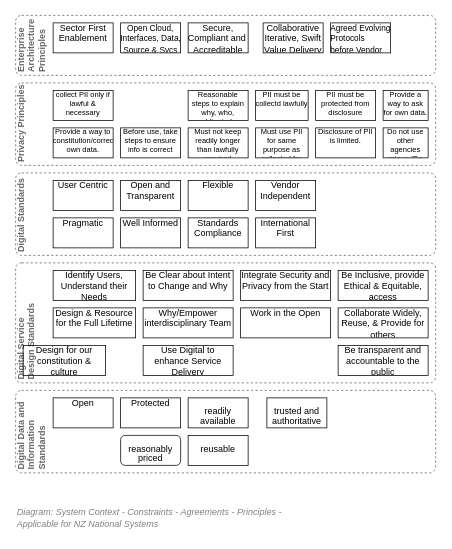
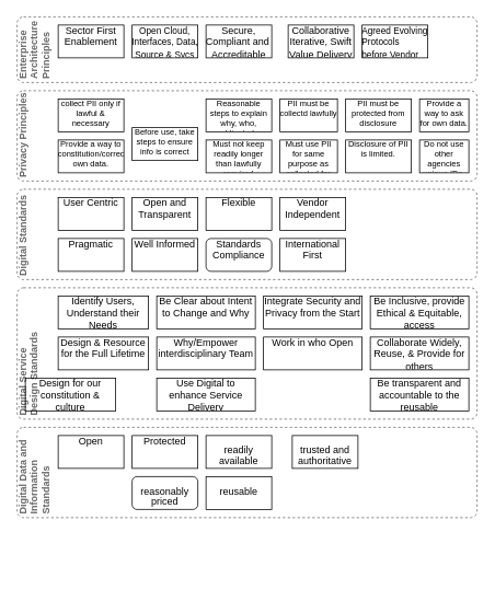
- <mxCell id="41" value="Before use, take steps to ensure info is correct" style="rounded=0;whiteSpace=wrap;html=1;shadow=0;glass=0;comic=0;strokeColor=#000000;fillColor=none;fontSize=10;align=center;fontColor=#000000;recursiveResize=0;container=1;collapsible=0;overflow=fill;" vertex="1" parent="36"><mxGeometry x="140" y="60" width="80" height="40" as="geometry" /></mxCell>
+ <mxCell id="41" value="Before use, take steps to ensure info is correct" style="rounded=0;whiteSpace=wrap;html=1;shadow=0;glass=0;comic=0;strokeColor=#000000;fillColor=none;fontSize=10;align=center;fontColor=#000000;recursiveResize=0;container=1;collapsible=0;overflow=fill;" vertex="1" parent="36"><mxGeometry x="140" y="45" width="80" height="40" as="geometry" /></mxCell>
- <mxCell id="15" value="Standards Compliance" style="rounded=0;whiteSpace=wrap;html=1;shadow=0;glass=0;comic=0;strokeColor=#000000;fillColor=none;fontSize=12;align=center;fontColor=#000000;recursiveResize=0;container=1;collapsible=0;overflow=fill;" vertex="1" parent="8"><mxGeometry x="230" y="60" width="80" height="40" as="geometry" /></mxCell>
+ <mxCell id="15" value="Standards Compliance" style="whiteSpace=wrap;html=1;shadow=0;glass=0;comic=0;strokeColor=#000000;fillColor=none;fontSize=12;align=center;fontColor=#000000;recursiveResize=0;container=1;collapsible=0;overflow=fill;rounded=1;" vertex="1" parent="8"><mxGeometry x="230" y="60" width="80" height="40" as="geometry" /></mxCell>
- <mxCell id="23" value="Work in the Open" style="rounded=0;whiteSpace=wrap;html=1;shadow=0;glass=0;comic=0;strokeColor=#000000;fillColor=none;fontSize=12;align=center;fontColor=#000000;recursiveResize=0;container=1;collapsible=0;overflow=fill;" vertex="1" parent="17"><mxGeometry x="300" y="60" width="120" height="40" as="geometry" /></mxCell>
+ <mxCell id="23" value="Work in who Open" style="rounded=0;whiteSpace=wrap;html=1;shadow=0;glass=0;comic=0;strokeColor=#000000;fillColor=none;fontSize=12;align=center;fontColor=#000000;recursiveResize=0;container=1;collapsible=0;overflow=fill;" vertex="1" parent="17"><mxGeometry x="300" y="60" width="120" height="40" as="geometry" /></mxCell>
- <mxCell id="27" value="Be transparent and accountable to the public" style="rounded=0;whiteSpace=wrap;html=1;shadow=0;glass=0;comic=0;strokeColor=#000000;fillColor=none;fontSize=12;align=center;fontColor=#000000;recursiveResize=0;container=1;collapsible=0;overflow=fill;" vertex="1" parent="17"><mxGeometry x="430" y="110" width="120" height="40" as="geometry" /></mxCell>
+ <mxCell id="27" value="Be transparent and accountable to the reusable" style="rounded=0;whiteSpace=wrap;html=1;shadow=0;glass=0;comic=0;strokeColor=#000000;fillColor=none;fontSize=12;align=center;fontColor=#000000;recursiveResize=0;container=1;collapsible=0;overflow=fill;" vertex="1" parent="17"><mxGeometry x="430" y="110" width="120" height="40" as="geometry" /></mxCell>
- <mxCell id="49" value="&lt;font style=&quot;font-size: 12px&quot;&gt;&lt;span&gt;Diagram: System Context -&amp;nbsp;&lt;/span&gt;Constraints - Agreements - Principles - &lt;br&gt;Applicable for NZ National Systems&lt;/font&gt;" style="text;strokeColor=none;fillColor=none;html=1;fontSize=12;fontStyle=2;verticalAlign=middle;align=left;shadow=0;glass=0;comic=0;opacity=30;fontColor=#808080;" vertex="1" parent="48"><mxGeometry x="20" y="670" width="560" height="40" as="geometry" /></mxCell>
